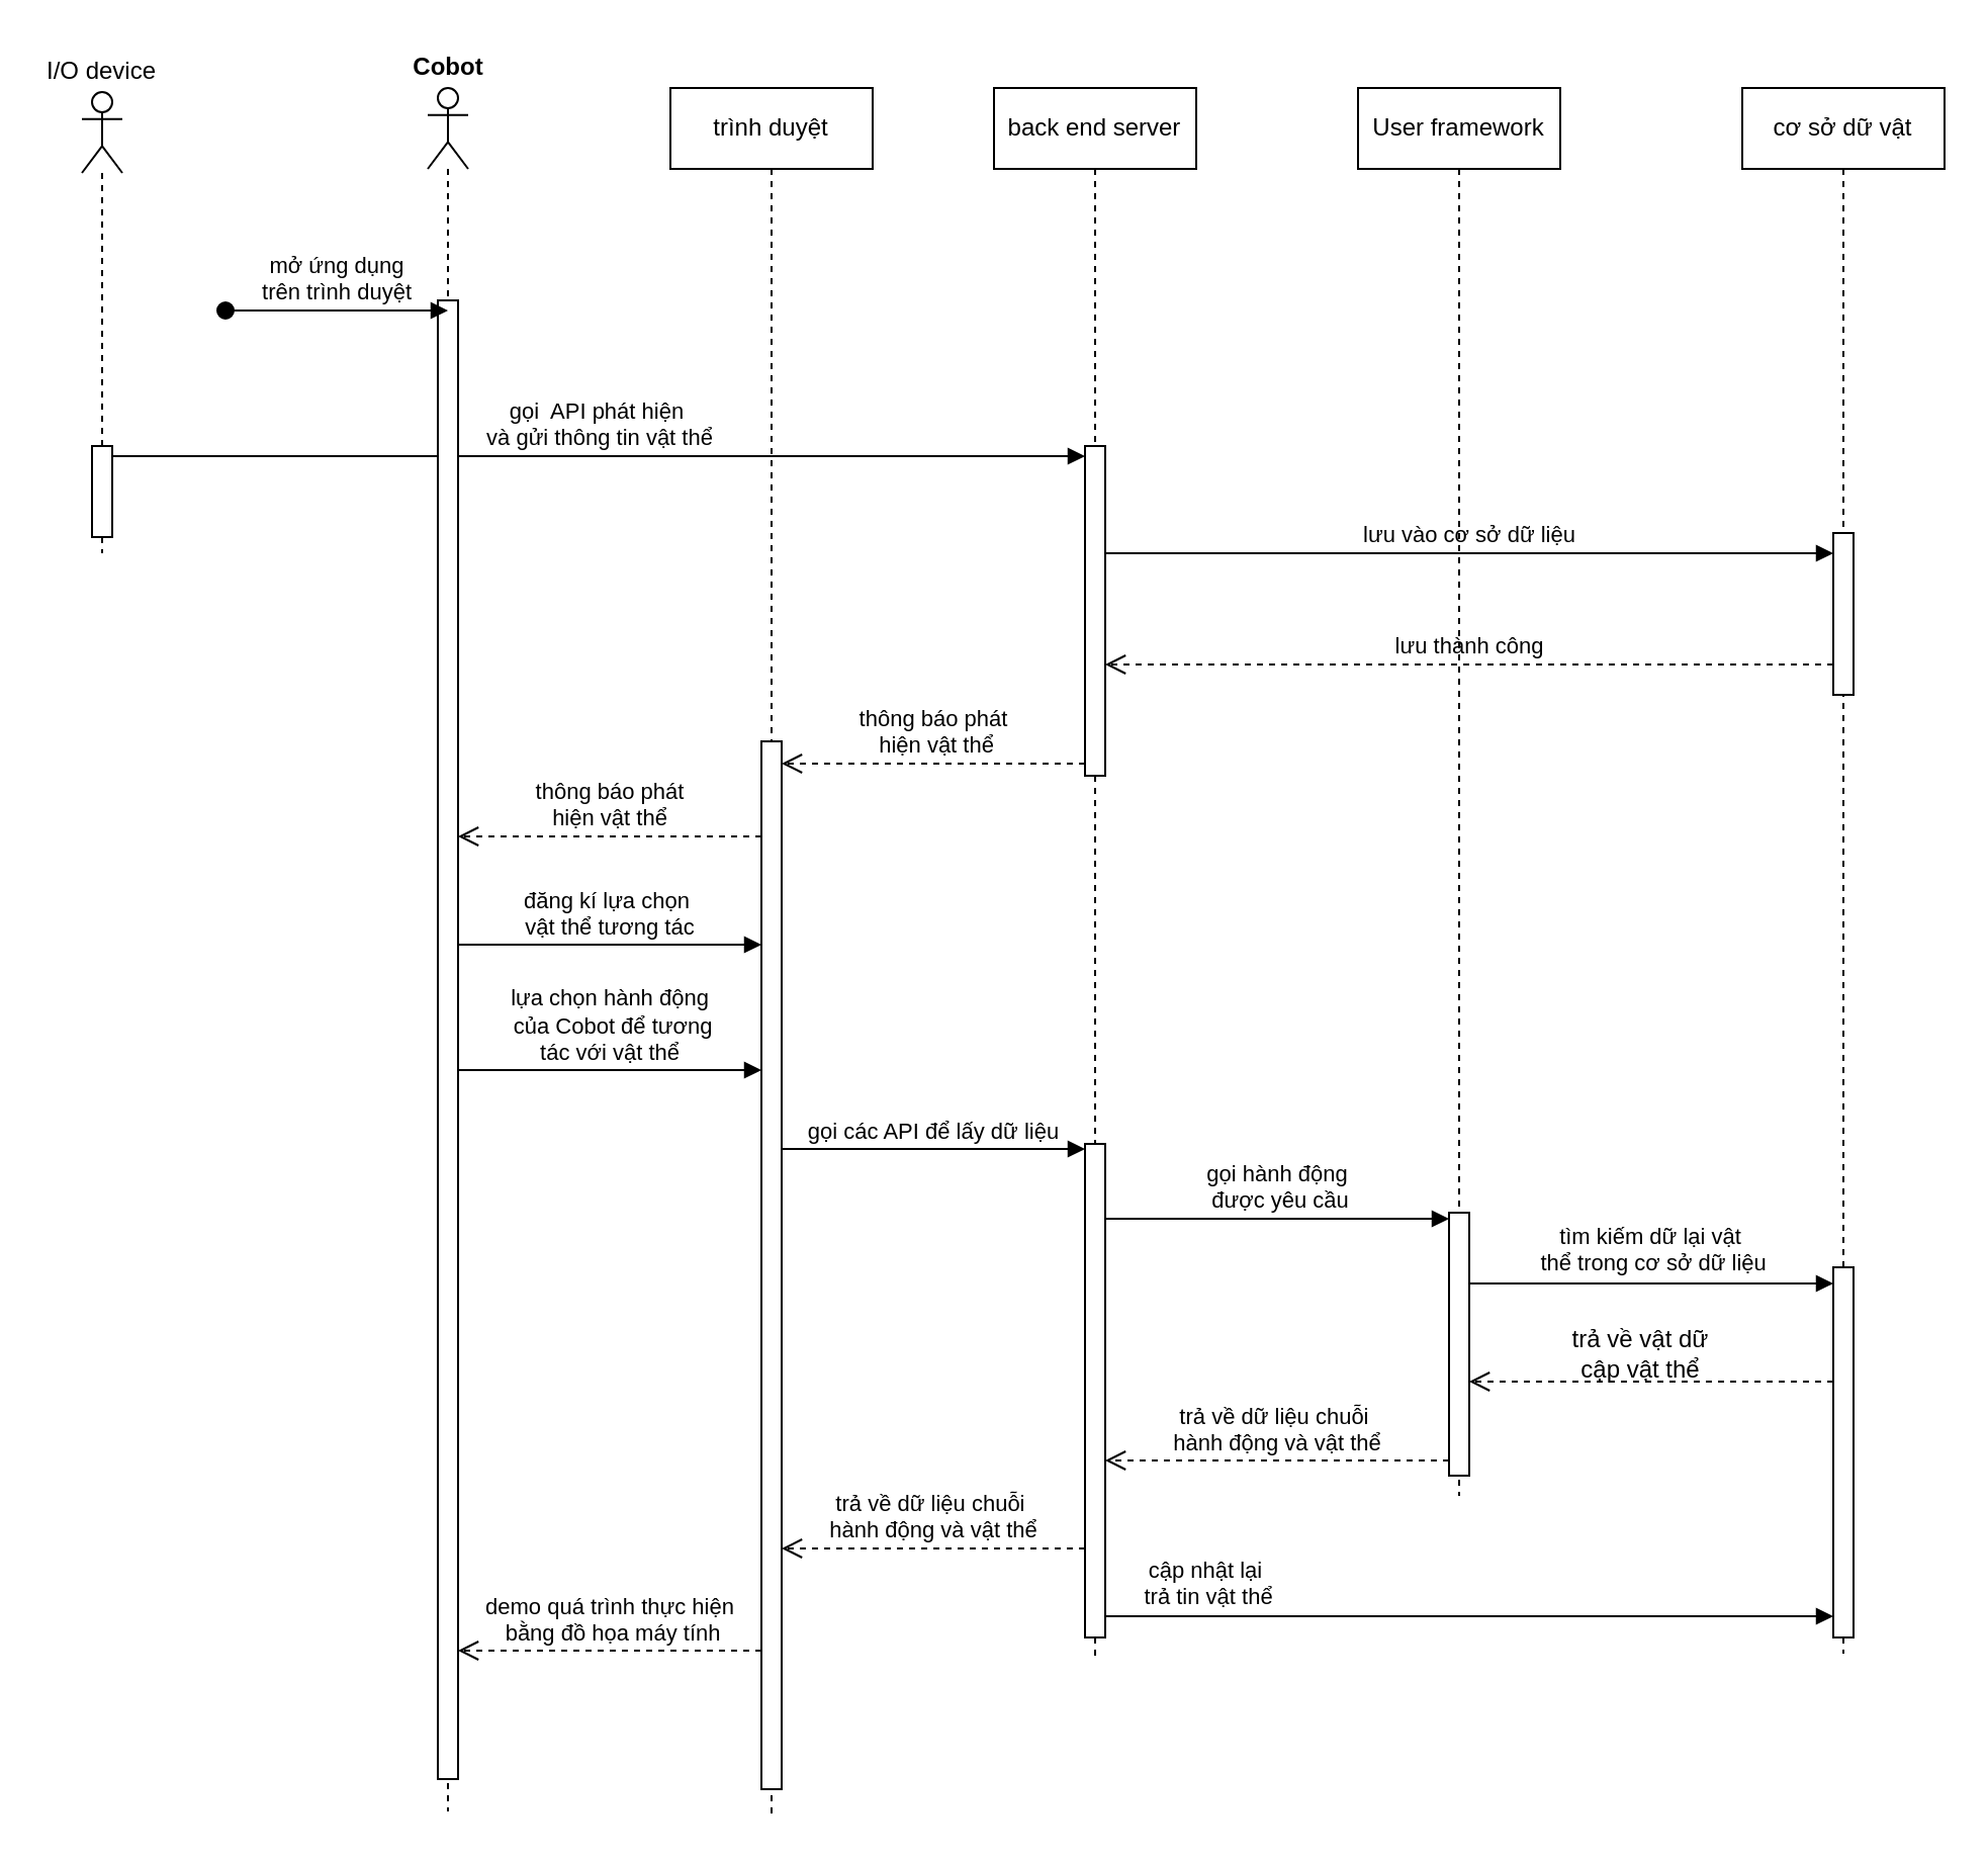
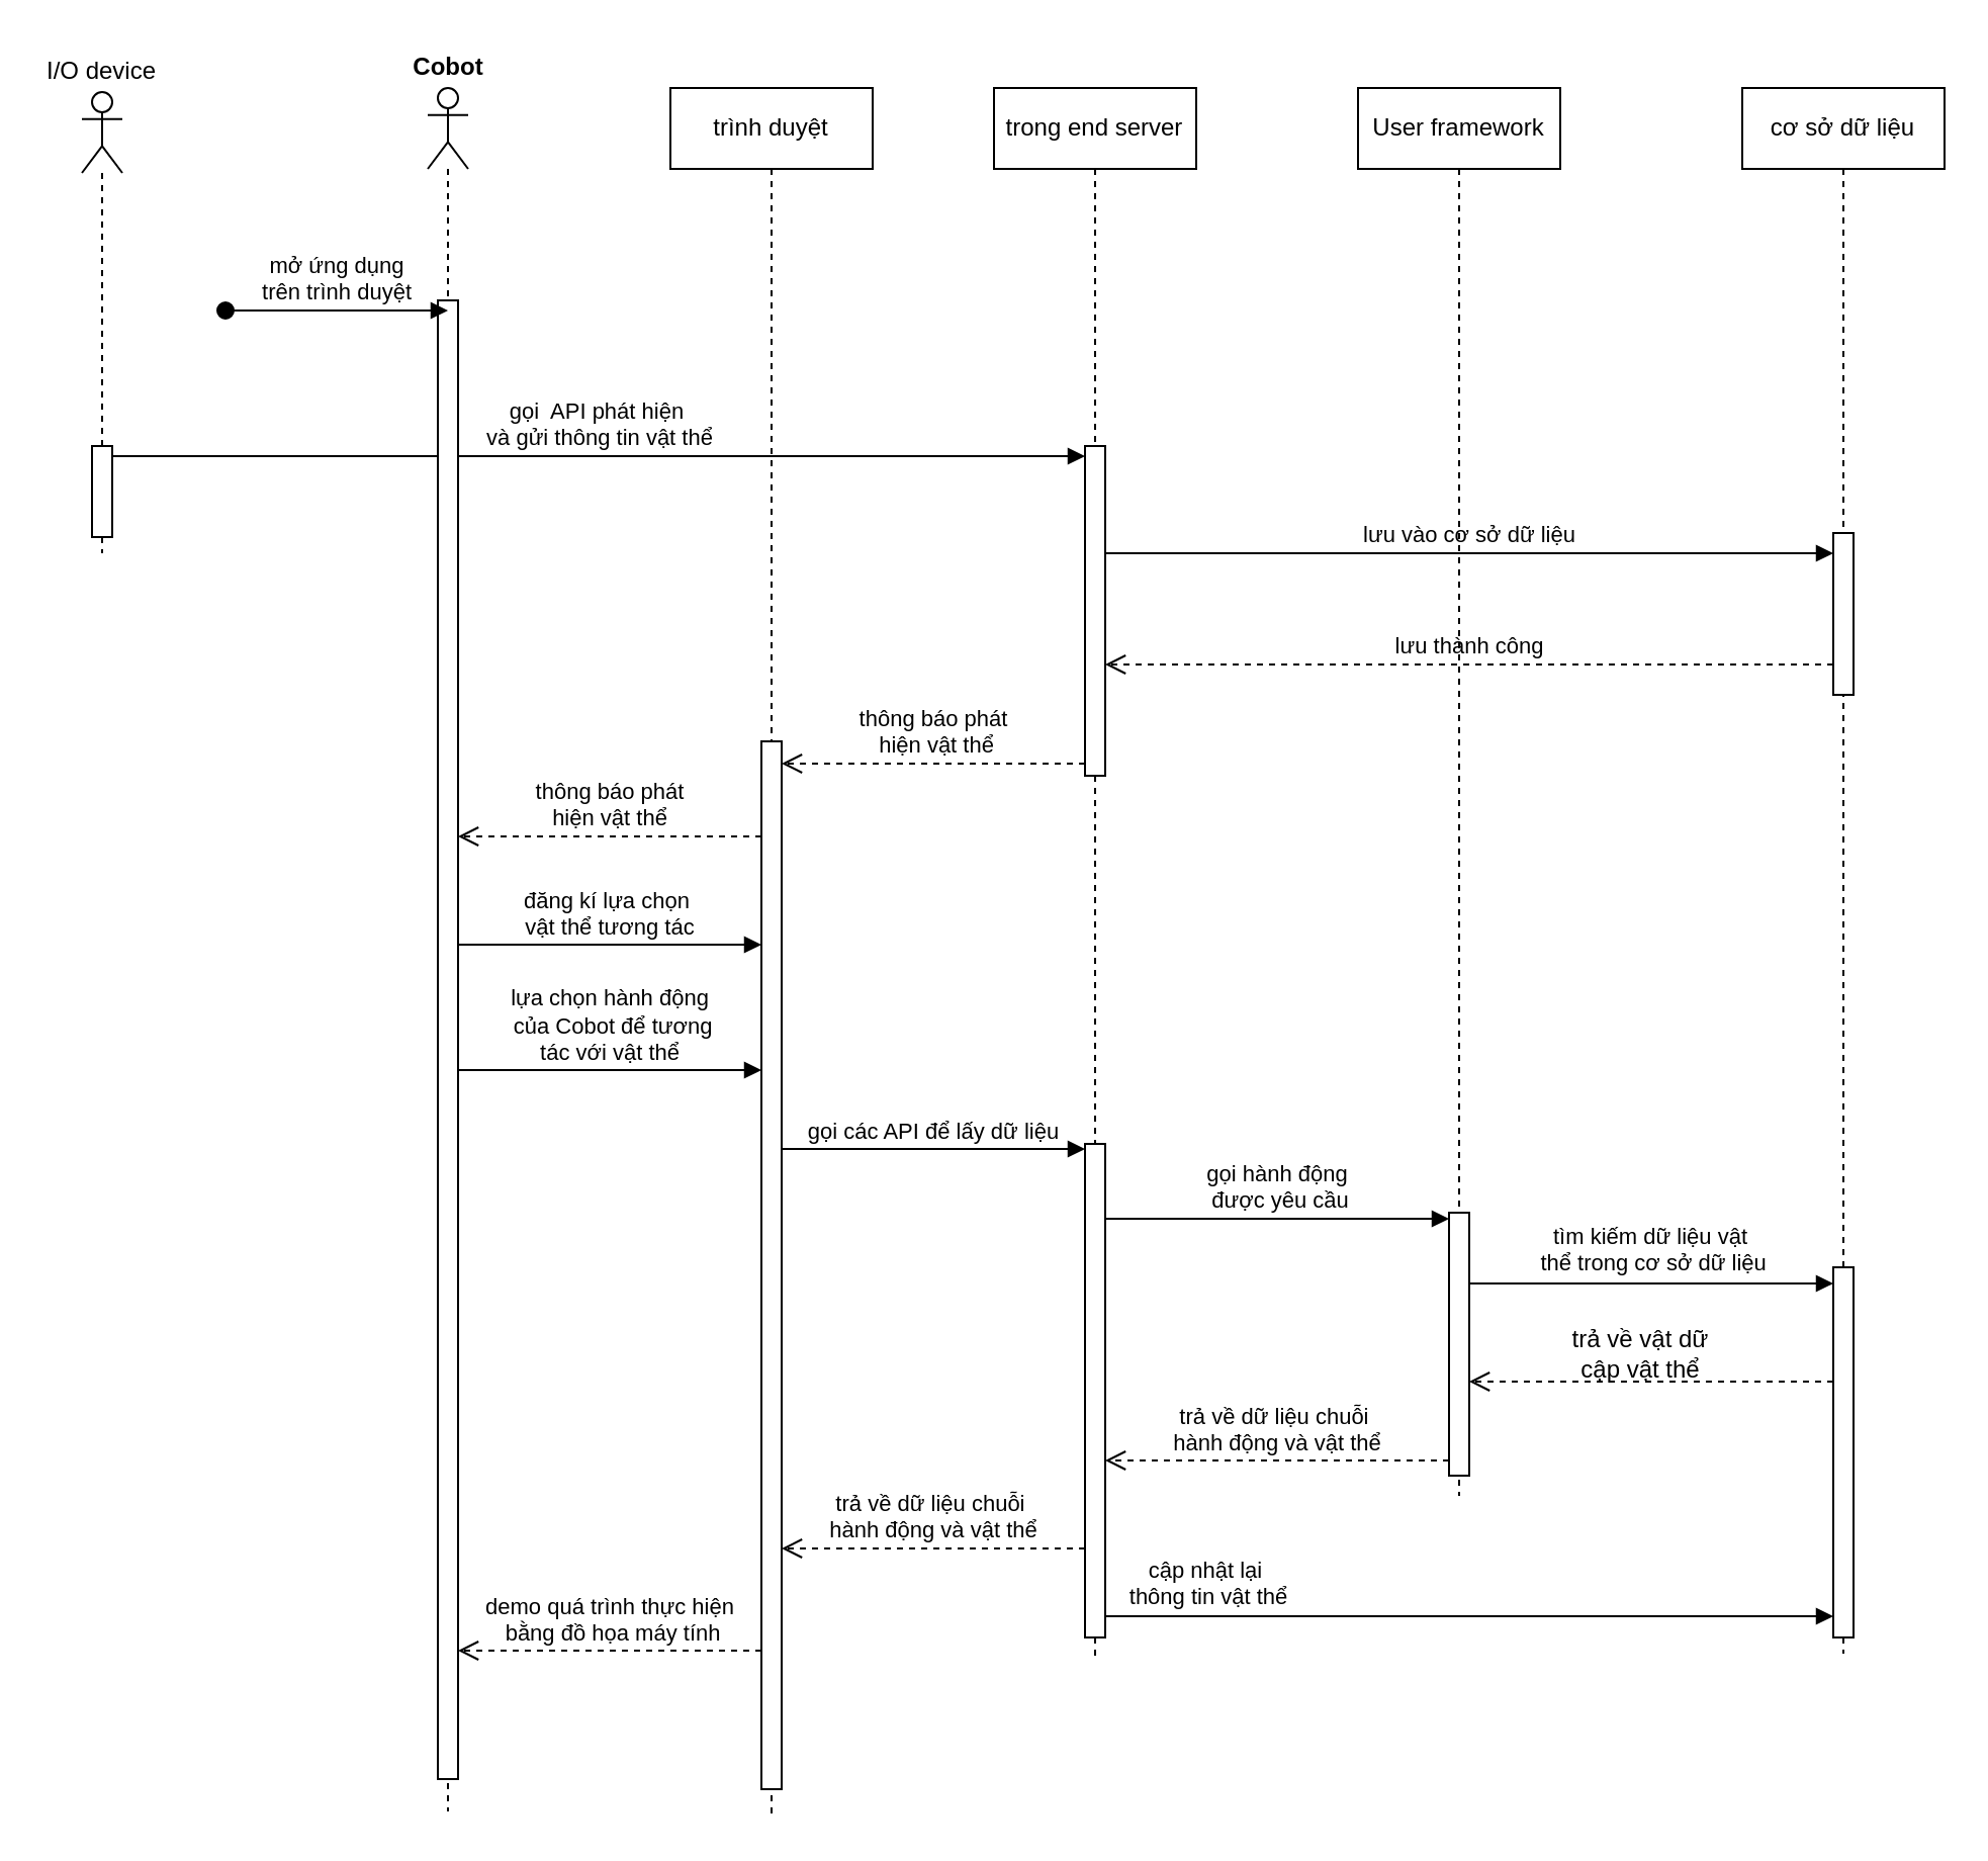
- <mxCell id="2" value="back end server" style="shape=umlLifeline;perimeter=lifelinePerimeter;whiteSpace=wrap;html=1;container=1;dropTarget=0;collapsible=0;recursiveResize=0;outlineConnect=0;portConstraint=eastwest;newEdgeStyle={&quot;curved&quot;:0,&quot;rounded&quot;:0};" parent="1" vertex="1"><mxGeometry x="491" y="43" width="100" height="778" as="geometry" /></mxCell>
+ <mxCell id="2" value="trong end server" style="shape=umlLifeline;perimeter=lifelinePerimeter;whiteSpace=wrap;html=1;container=1;dropTarget=0;collapsible=0;recursiveResize=0;outlineConnect=0;portConstraint=eastwest;newEdgeStyle={&quot;curved&quot;:0,&quot;rounded&quot;:0};" parent="1" vertex="1"><mxGeometry x="491" y="43" width="100" height="778" as="geometry" /></mxCell>
- <mxCell id="14" value="cơ sở dữ vật" style="shape=umlLifeline;perimeter=lifelinePerimeter;whiteSpace=wrap;html=1;container=1;dropTarget=0;collapsible=0;recursiveResize=0;outlineConnect=0;portConstraint=eastwest;newEdgeStyle={&quot;curved&quot;:0,&quot;rounded&quot;:0};" vertex="1" parent="1"><mxGeometry x="861" y="43" width="100" height="774" as="geometry" /></mxCell>
+ <mxCell id="14" value="cơ sở dữ liệu" style="shape=umlLifeline;perimeter=lifelinePerimeter;whiteSpace=wrap;html=1;container=1;dropTarget=0;collapsible=0;recursiveResize=0;outlineConnect=0;portConstraint=eastwest;newEdgeStyle={&quot;curved&quot;:0,&quot;rounded&quot;:0};" vertex="1" parent="1"><mxGeometry x="861" y="43" width="100" height="774" as="geometry" /></mxCell>
- <mxCell id="32" value="&lt;span style=&quot;font-size: 11px; text-wrap: nowrap; background-color: rgb(255, 255, 255);&quot;&gt;tìm kiếm dữ lại vật&lt;/span&gt;&lt;div style=&quot;font-size: 11px; text-wrap: nowrap;&quot;&gt;&amp;nbsp;thể trong cơ sở dữ liệu&lt;/div&gt;" style="text;html=1;align=center;verticalAlign=middle;whiteSpace=wrap;rounded=0;" vertex="1" parent="30"><mxGeometry y="-123" width="110" height="30" as="geometry" /></mxCell>
+ <mxCell id="32" value="&lt;span style=&quot;font-size: 11px; text-wrap: nowrap; background-color: rgb(255, 255, 255);&quot;&gt;tìm kiếm dữ liệu vật&lt;/span&gt;&lt;div style=&quot;font-size: 11px; text-wrap: nowrap;&quot;&gt;&amp;nbsp;thể trong cơ sở dữ liệu&lt;/div&gt;" style="text;html=1;align=center;verticalAlign=middle;whiteSpace=wrap;rounded=0;" vertex="1" parent="30"><mxGeometry y="-123" width="110" height="30" as="geometry" /></mxCell>
- <mxCell id="39" value="&lt;span style=&quot;font-size: 11px; text-wrap: nowrap; background-color: rgb(255, 255, 255);&quot;&gt;cập nhật lại&lt;/span&gt;&lt;div style=&quot;font-size: 11px; text-wrap: nowrap;&quot;&gt;&amp;nbsp;trả tin vật thể&lt;/div&gt;" style="text;html=1;align=center;verticalAlign=middle;whiteSpace=wrap;rounded=0;" vertex="1" parent="37"><mxGeometry x="5" width="90" height="30" as="geometry" /></mxCell>
+ <mxCell id="39" value="&lt;span style=&quot;font-size: 11px; text-wrap: nowrap; background-color: rgb(255, 255, 255);&quot;&gt;cập nhật lại&lt;/span&gt;&lt;div style=&quot;font-size: 11px; text-wrap: nowrap;&quot;&gt;&amp;nbsp;thông tin vật thể&lt;/div&gt;" style="text;html=1;align=center;verticalAlign=middle;whiteSpace=wrap;rounded=0;" vertex="1" parent="37"><mxGeometry x="5" width="90" height="30" as="geometry" /></mxCell>
